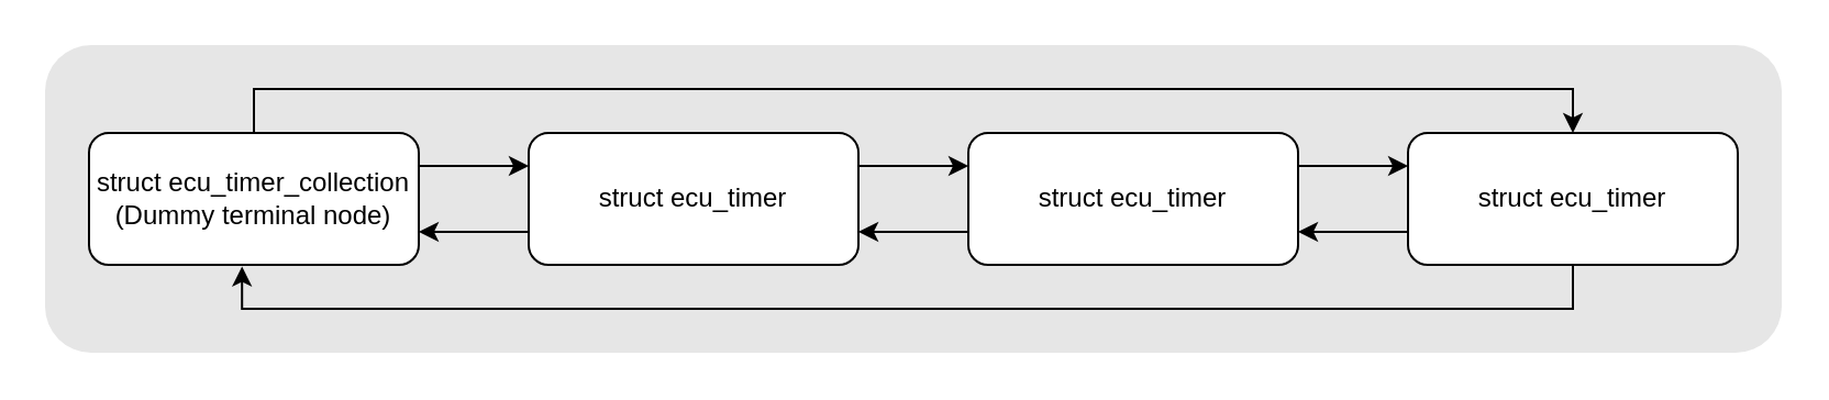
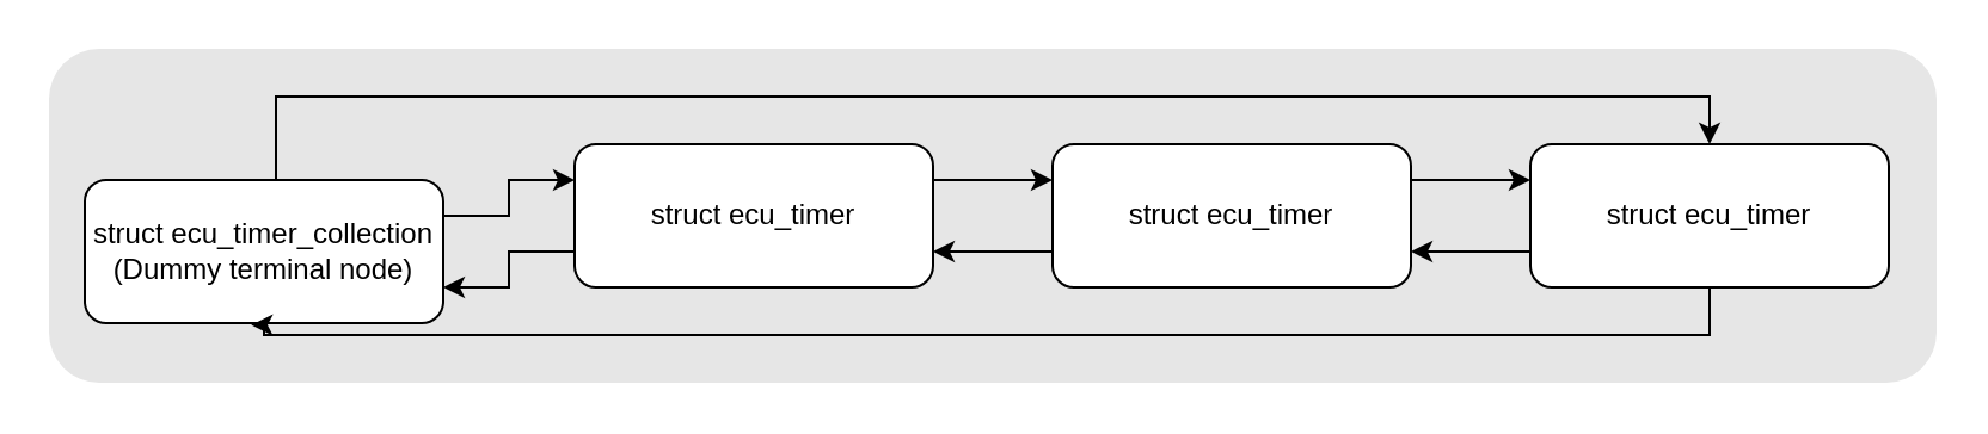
- <mxCell id="5" value="struct ecu_timer_collection&lt;br&gt;(Dummy terminal node)" style="rounded=1;whiteSpace=wrap;html=1;" parent="1" vertex="1"><mxGeometry x="40" y="60" width="150" height="60" as="geometry" /></mxCell>
+ <mxCell id="5" value="struct ecu_timer_collection&lt;br&gt;(Dummy terminal node)" style="rounded=1;whiteSpace=wrap;html=1;" parent="1" vertex="1"><mxGeometry x="35" y="75" width="150" height="60" as="geometry" /></mxCell>
